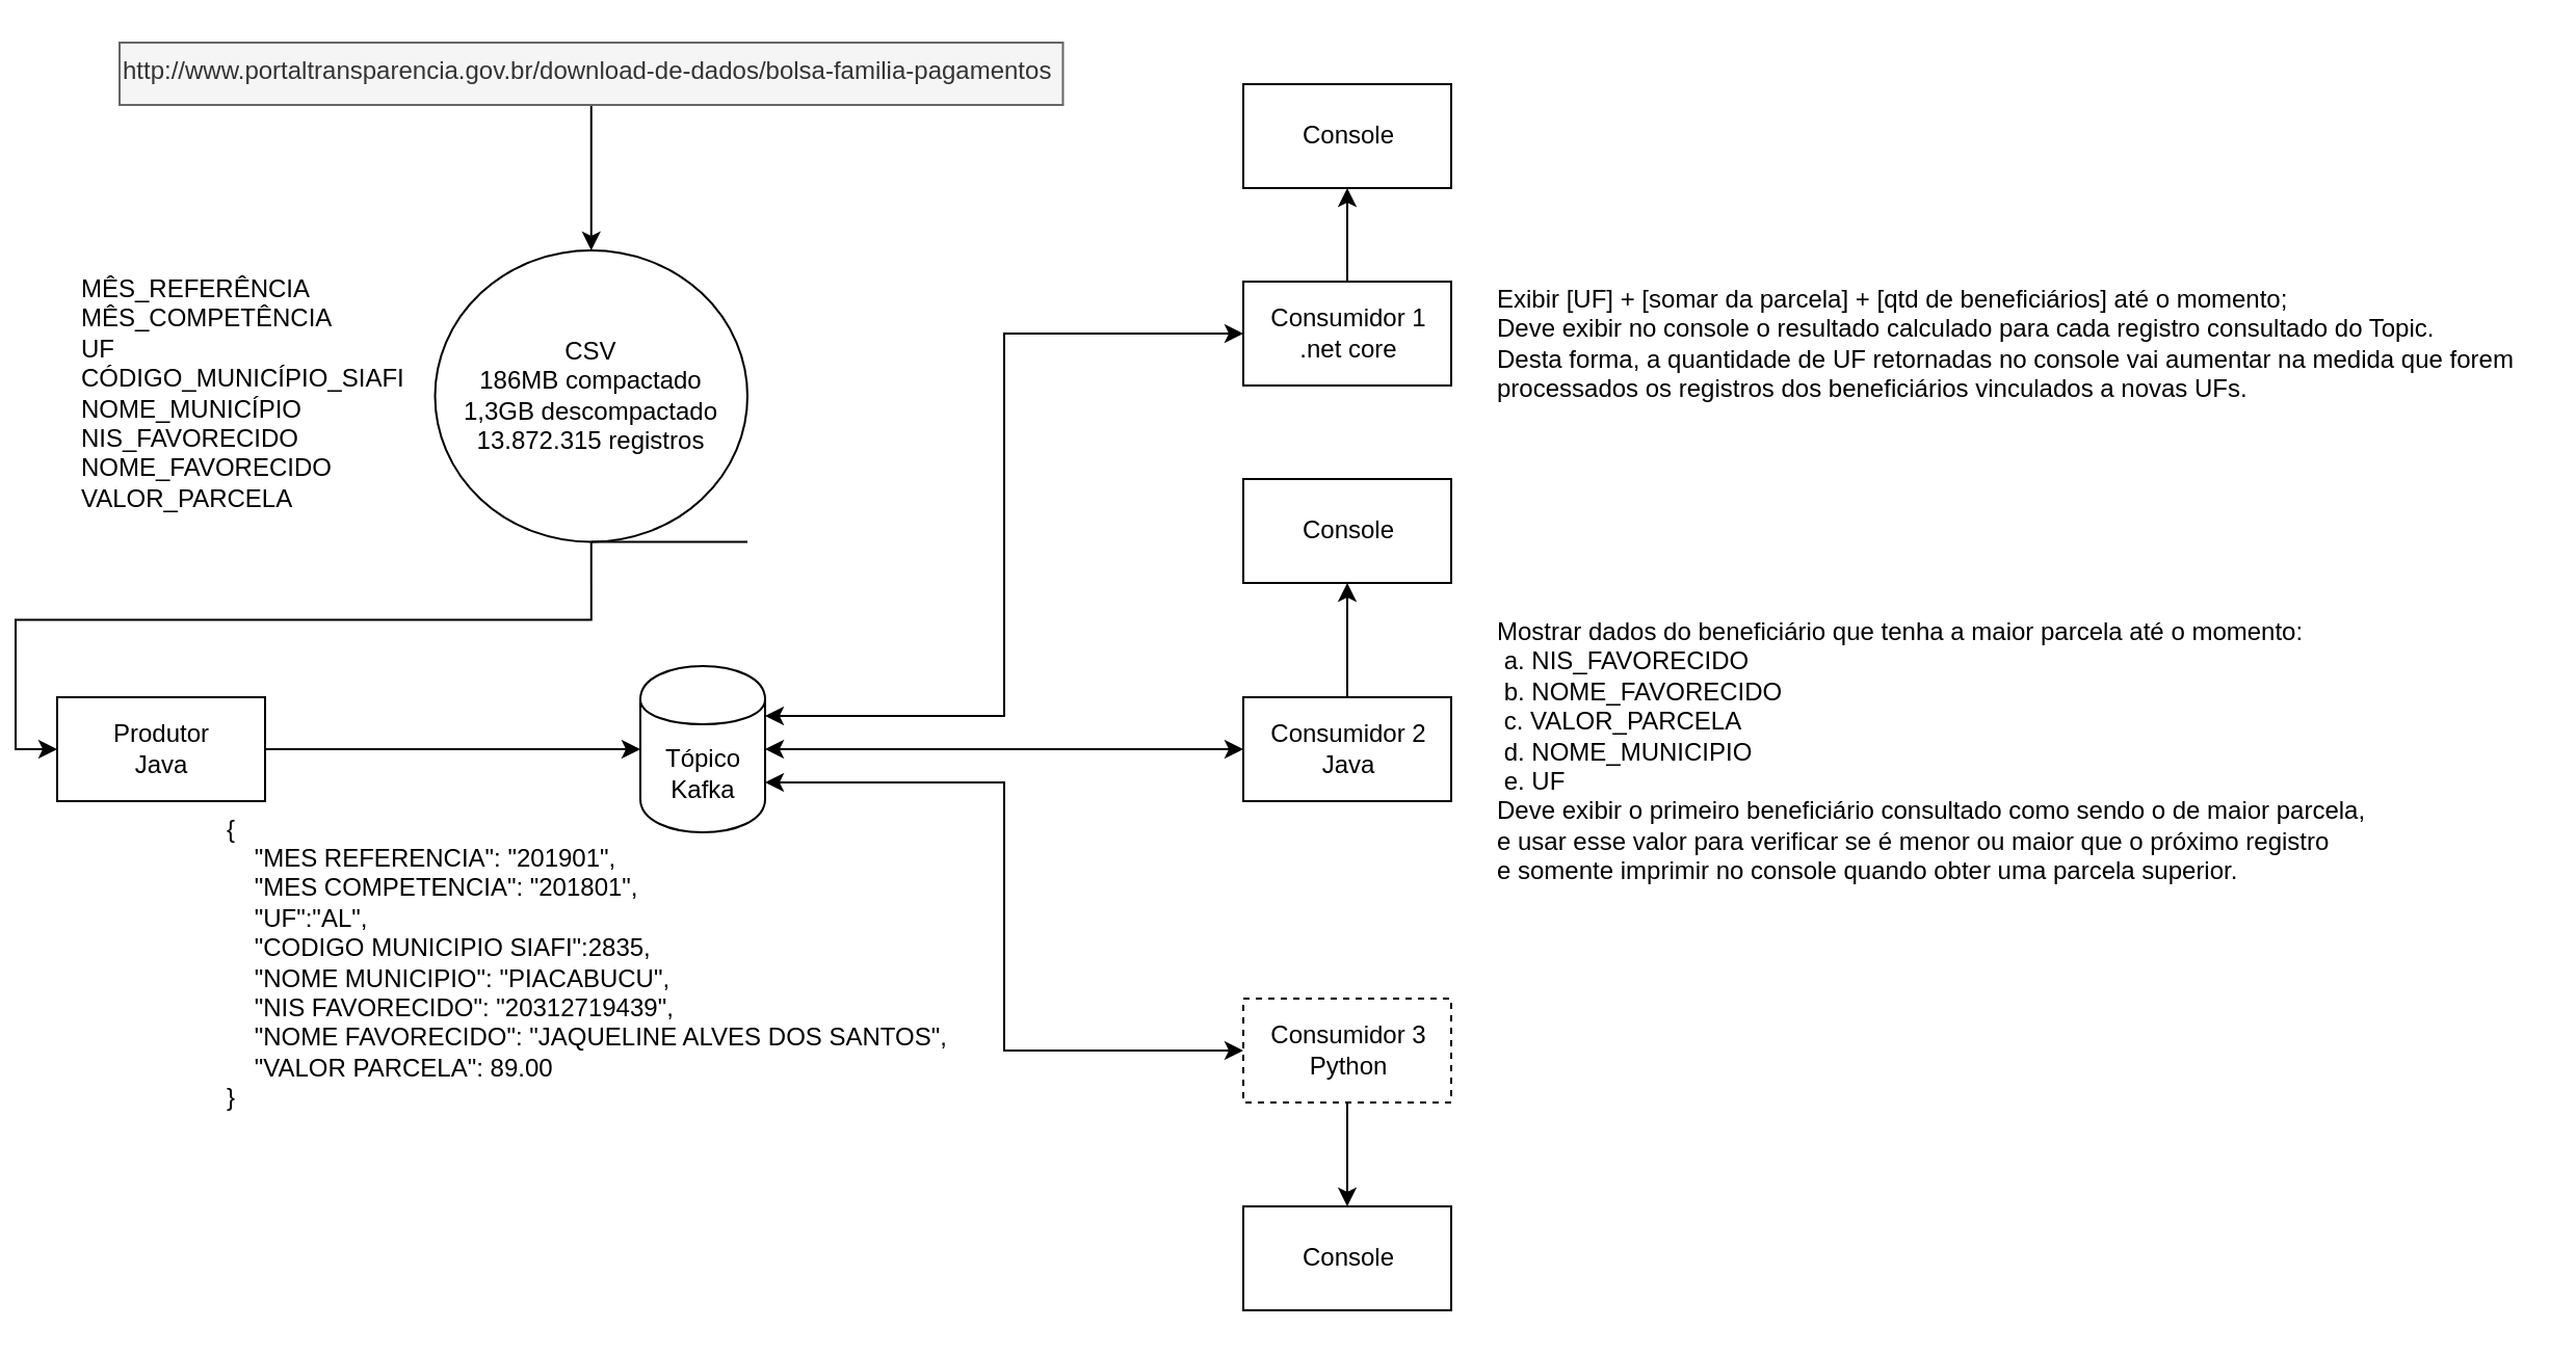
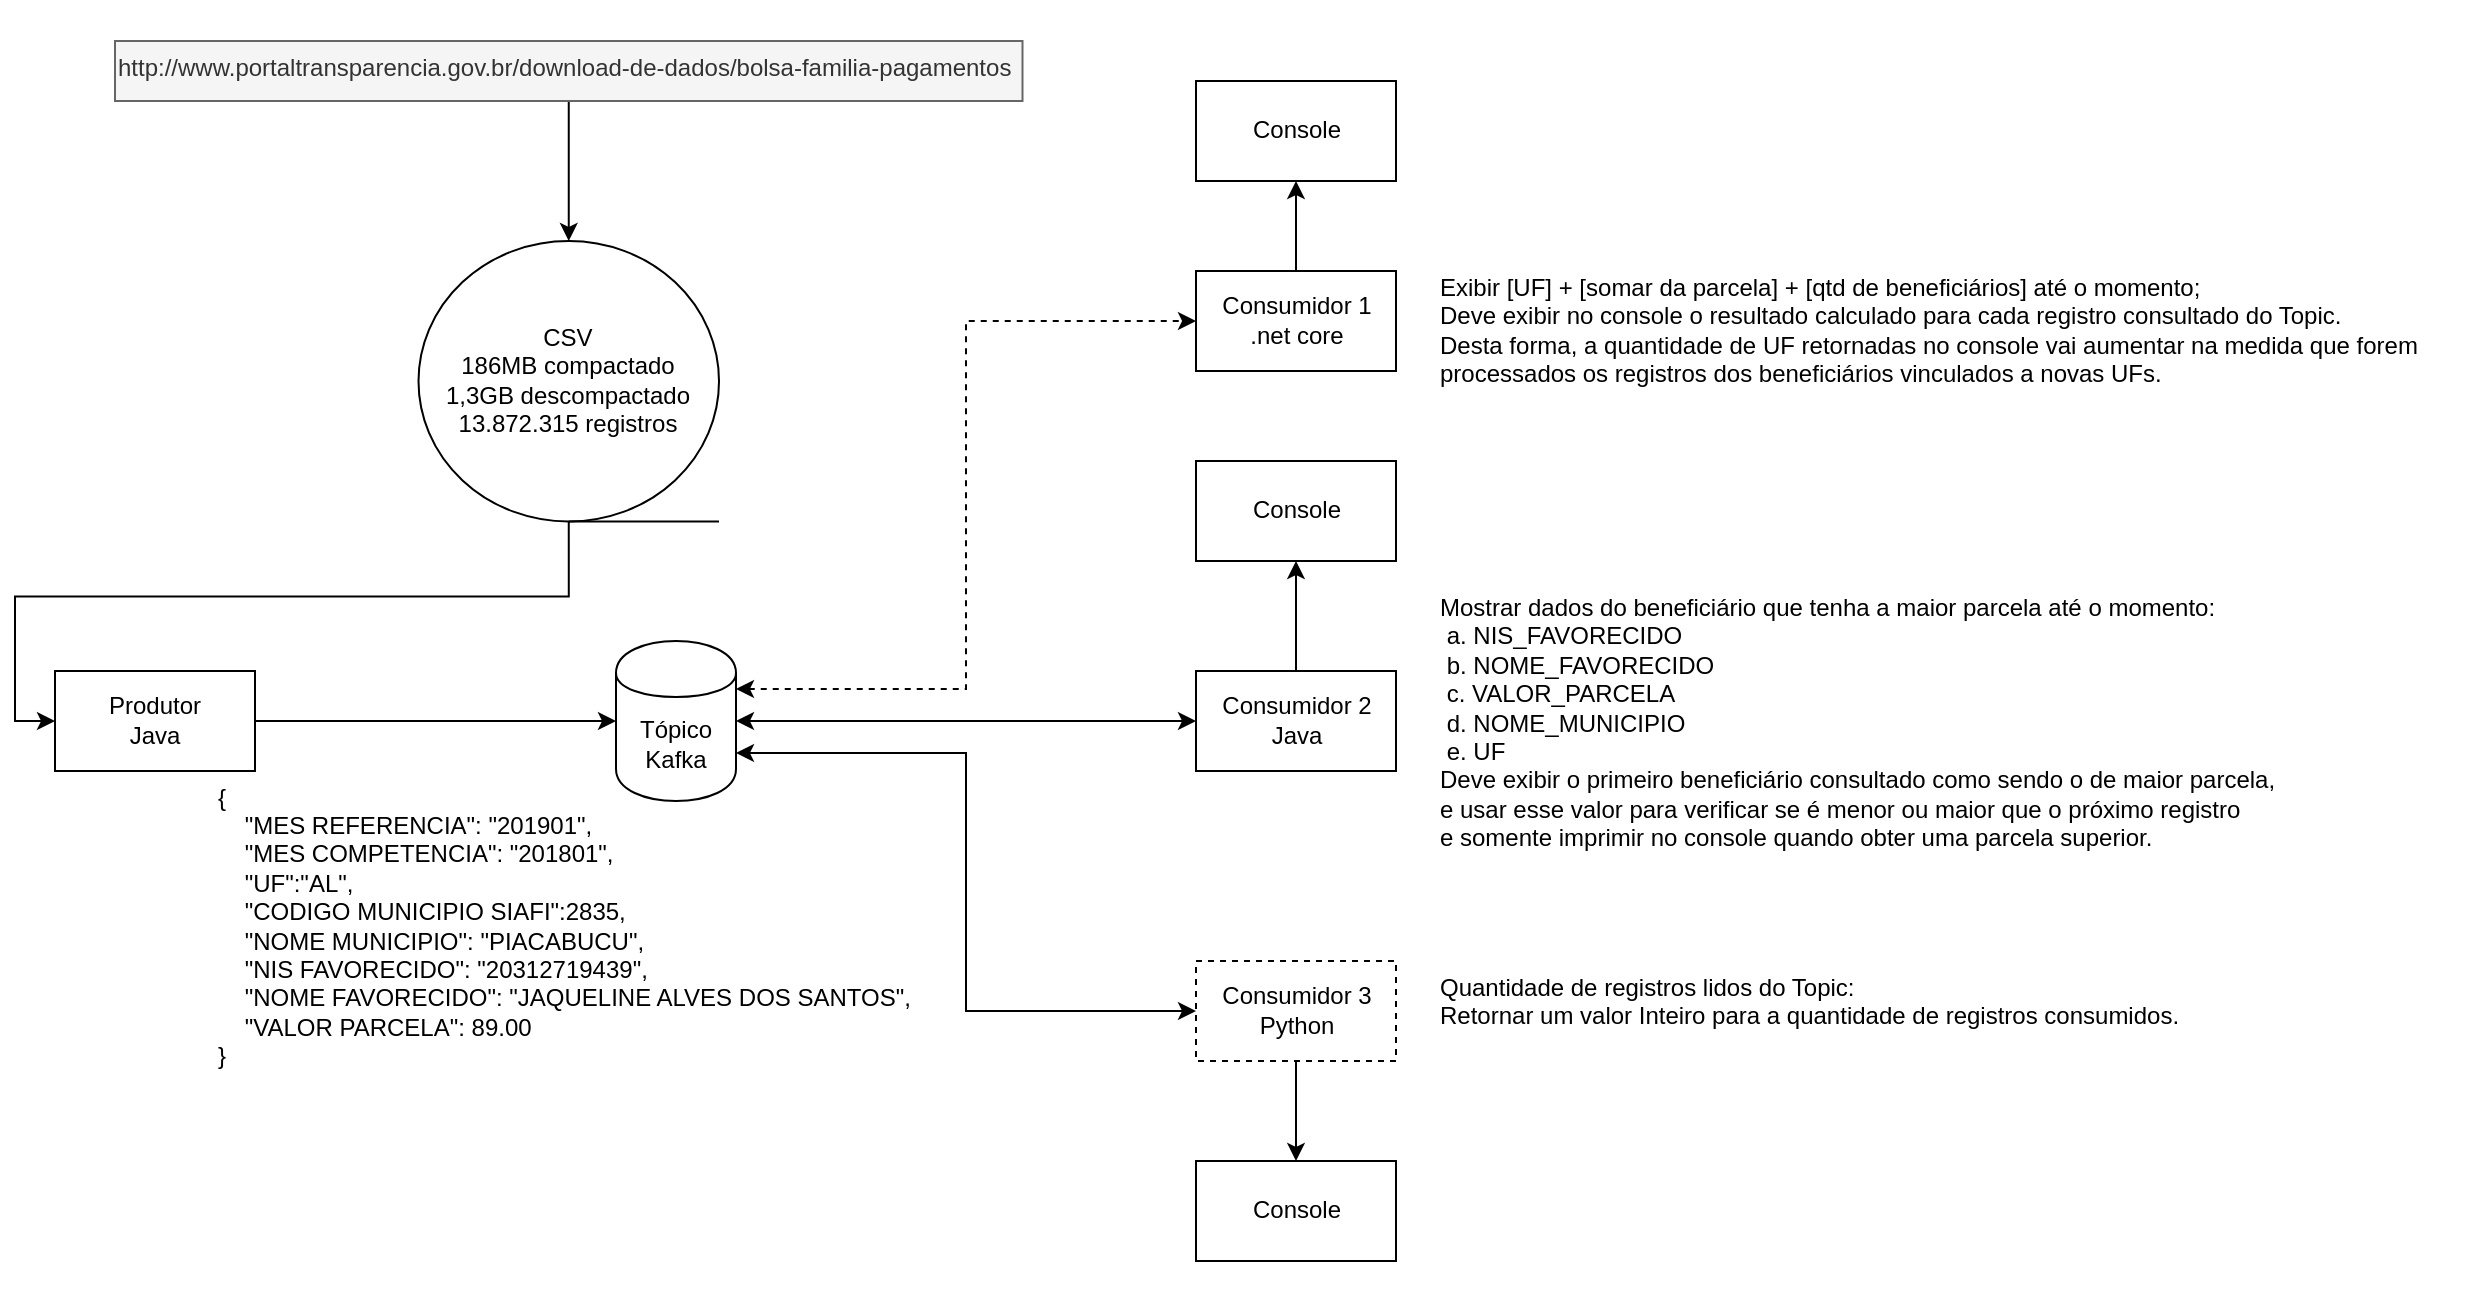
- <mxCell id="4" value="MÊS_REFERÊNCIA&lt;br&gt;MÊS_COMPETÊNCIA&lt;br&gt;UF&lt;br&gt;CÓDIGO_MUNICÍPIO_SIAFI&lt;br&gt;NOME_MUNICÍPIO&lt;br&gt;NIS_FAVORECIDO&lt;br&gt;NOME_FAVORECIDO&lt;br&gt;VALOR_PARCELA" style="text;html=1;" parent="1" vertex="1"><mxGeometry x="30" y="125.13" width="160" height="130" as="geometry" /></mxCell>
- <mxCell id="9" style="edgeStyle=orthogonalEdgeStyle;rounded=0;orthogonalLoop=1;jettySize=auto;html=1;exitX=1;exitY=0.3;exitDx=0;exitDy=0;entryX=0;entryY=0.5;entryDx=0;entryDy=0;startArrow=classic;startFill=1;" parent="1" source="12" target="14" edge="1"><mxGeometry relative="1" as="geometry" /></mxCell>
+ <mxCell id="9" style="edgeStyle=orthogonalEdgeStyle;rounded=0;orthogonalLoop=1;jettySize=auto;html=1;exitX=1;exitY=0.3;exitDx=0;exitDy=0;entryX=0;entryY=0.5;entryDx=0;entryDy=0;startArrow=classic;startFill=1;dashed=1;" parent="1" source="12" target="14" edge="1"><mxGeometry relative="1" as="geometry" /></mxCell>
+ <mxCell id="24" value="Quantidade de registros lidos do Topic: &lt;br&gt;Retornar um valor Inteiro para a quantidade de registros consumidos." style="text;html=1;" parent="1" vertex="1"><mxGeometry x="710.5" y="480" width="390" height="40" as="geometry" /></mxCell>
